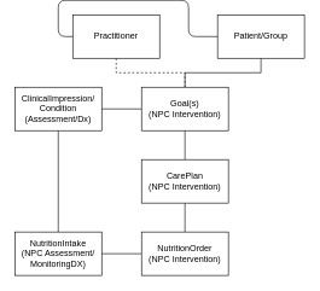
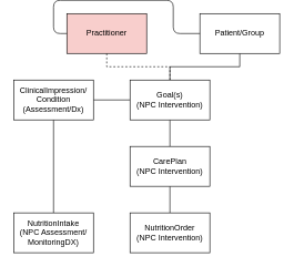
- <mxCell id="5" value="Practitioner" style="rounded=0;whiteSpace=wrap;html=1;" vertex="1" parent="1"><mxGeometry x="100" y="20" width="120" height="60" as="geometry" /></mxCell>
+ <mxCell id="5" value="Practitioner" style="rounded=0;whiteSpace=wrap;html=1;fillColor=#f8cecc;" vertex="1" parent="1"><mxGeometry x="100" y="20" width="120" height="60" as="geometry" /></mxCell>
- <mxCell id="12" style="edgeStyle=orthogonalEdgeStyle;rounded=0;orthogonalLoop=1;jettySize=auto;html=1;entryX=0;entryY=0.5;entryDx=0;entryDy=0;endArrow=none;startFill=0;" edge="1" parent="1" source="13" target="16"><mxGeometry relative="1" as="geometry" /></mxCell>
